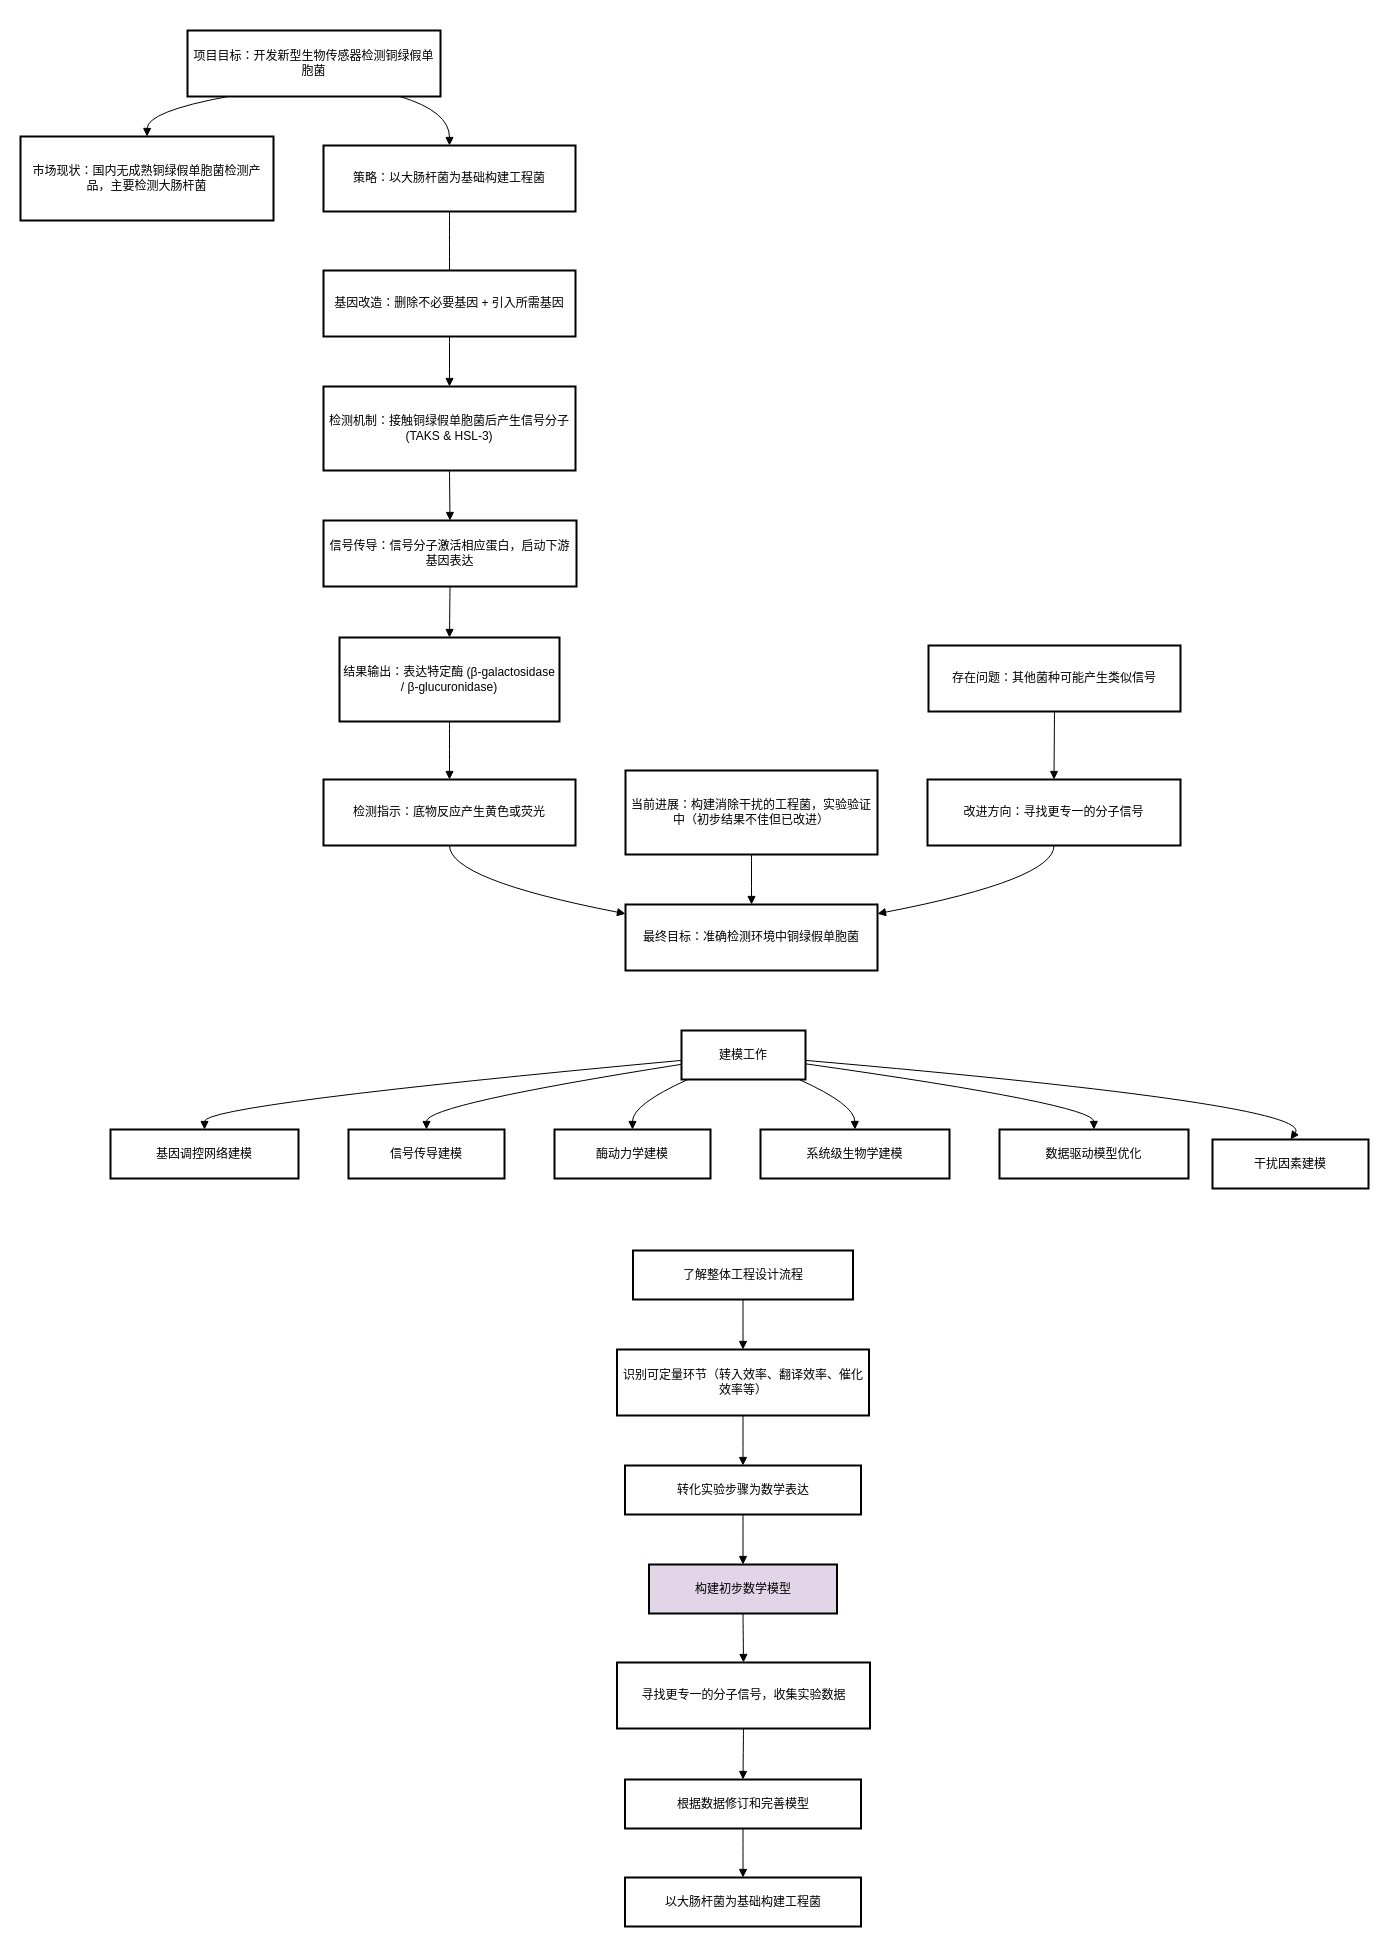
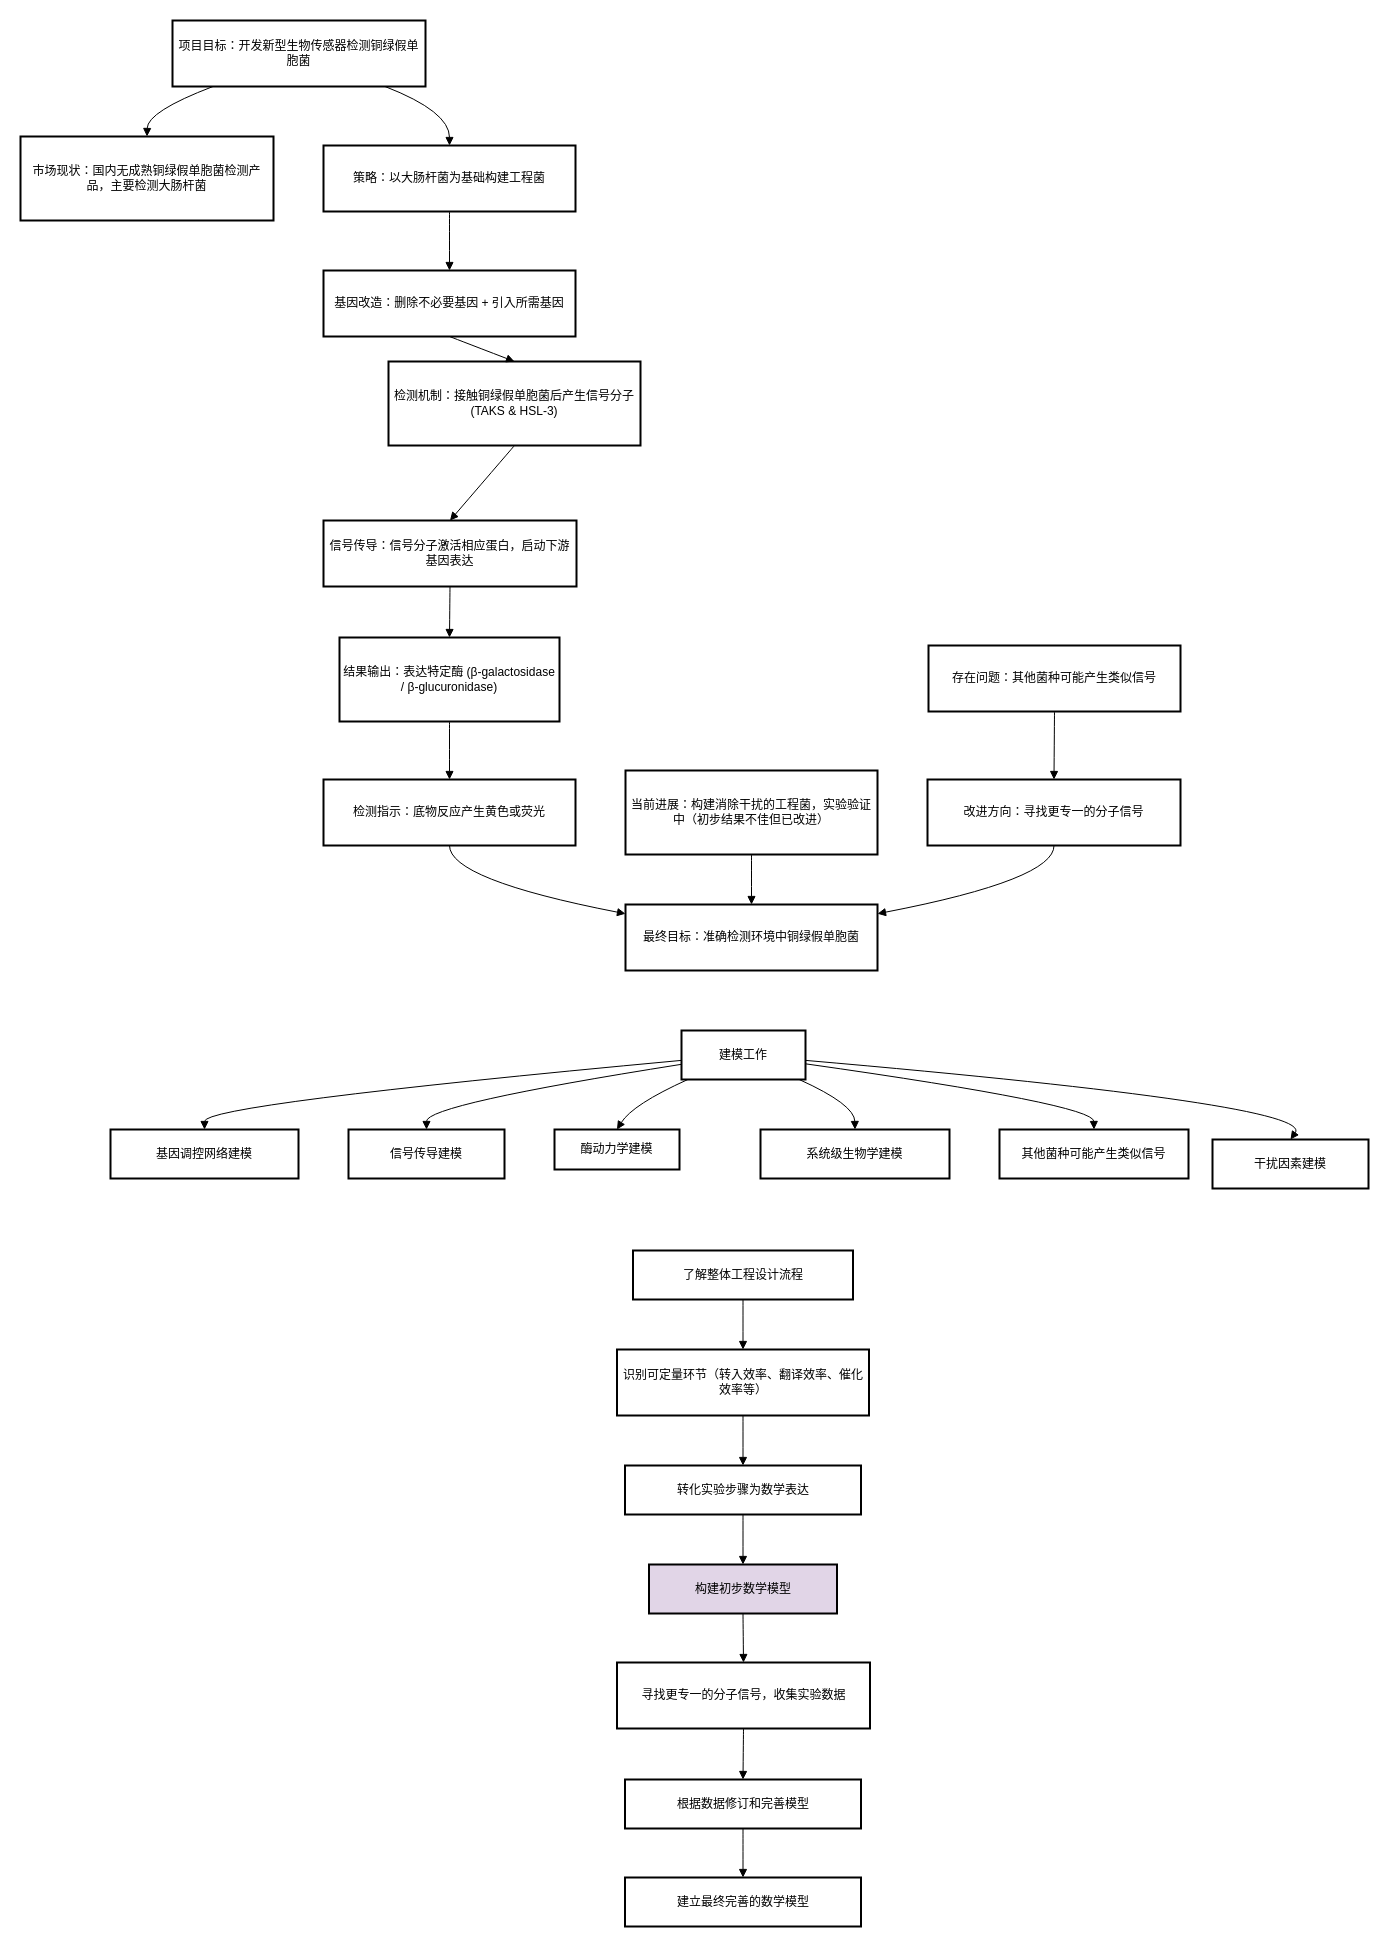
- <mxCell id="2" value="项目目标：开发新型生物传感器检测铜绿假单胞菌" style="whiteSpace=wrap;strokeWidth=2;" vertex="1" parent="1"><mxGeometry x="187" y="30" width="253" height="66" as="geometry" /></mxCell>
+ <mxCell id="2" value="项目目标：开发新型生物传感器检测铜绿假单胞菌" style="whiteSpace=wrap;strokeWidth=2;" vertex="1" parent="1"><mxGeometry x="172" y="20" width="253" height="66" as="geometry" /></mxCell>
- <mxCell id="16" value="" style="curved=1;startArrow=none;endArrow=none;exitX=0.5;exitY=1.01;entryX=0.5;entryY=0;rounded=0;" edge="1" parent="1" source="4" target="5"><mxGeometry relative="1" as="geometry"><Array as="points" /></mxGeometry></mxCell>
+ <mxCell id="16" value="" style="curved=1;startArrow=none;endArrow=block;exitX=0.5;exitY=1.01;entryX=0.5;entryY=0;rounded=0;" edge="1" parent="1" source="4" target="5"><mxGeometry relative="1" as="geometry"><Array as="points" /></mxGeometry></mxCell>
- <mxCell id="6" value="检测机制：接触铜绿假单胞菌后产生信号分子 (TAKS &amp; HSL-3)" style="whiteSpace=wrap;strokeWidth=2;" vertex="1" parent="1"><mxGeometry x="323" y="386" width="252" height="84" as="geometry" /></mxCell>
+ <mxCell id="6" value="检测机制：接触铜绿假单胞菌后产生信号分子 (TAKS &amp; HSL-3)" style="whiteSpace=wrap;strokeWidth=2;" vertex="1" parent="1"><mxGeometry x="388" y="361" width="252" height="84" as="geometry" /></mxCell>
- <mxCell id="28" value="酶动力学建模" style="whiteSpace=wrap;strokeWidth=2;" vertex="1" parent="1"><mxGeometry x="554" y="1129" width="156" height="49" as="geometry" /></mxCell>
+ <mxCell id="28" value="酶动力学建模" style="whiteSpace=wrap;strokeWidth=2;" vertex="1" parent="1"><mxGeometry x="554" y="1129" width="125" height="40" as="geometry" /></mxCell>
- <mxCell id="30" value="数据驱动模型优化" style="whiteSpace=wrap;strokeWidth=2;" vertex="1" parent="1"><mxGeometry x="999" y="1129" width="189" height="49" as="geometry" /></mxCell>
+ <mxCell id="30" value="其他菌种可能产生类似信号" style="whiteSpace=wrap;strokeWidth=2;" vertex="1" parent="1"><mxGeometry x="999" y="1129" width="189" height="49" as="geometry" /></mxCell>
- <mxCell id="44" value="以大肠杆菌为基础构建工程菌" style="whiteSpace=wrap;strokeWidth=2;" vertex="1" parent="1"><mxGeometry x="624.5" y="1877" width="236" height="49" as="geometry" /></mxCell>
+ <mxCell id="44" value="建立最终完善的数学模型" style="whiteSpace=wrap;strokeWidth=2;" vertex="1" parent="1"><mxGeometry x="624.5" y="1877" width="236" height="49" as="geometry" /></mxCell>
